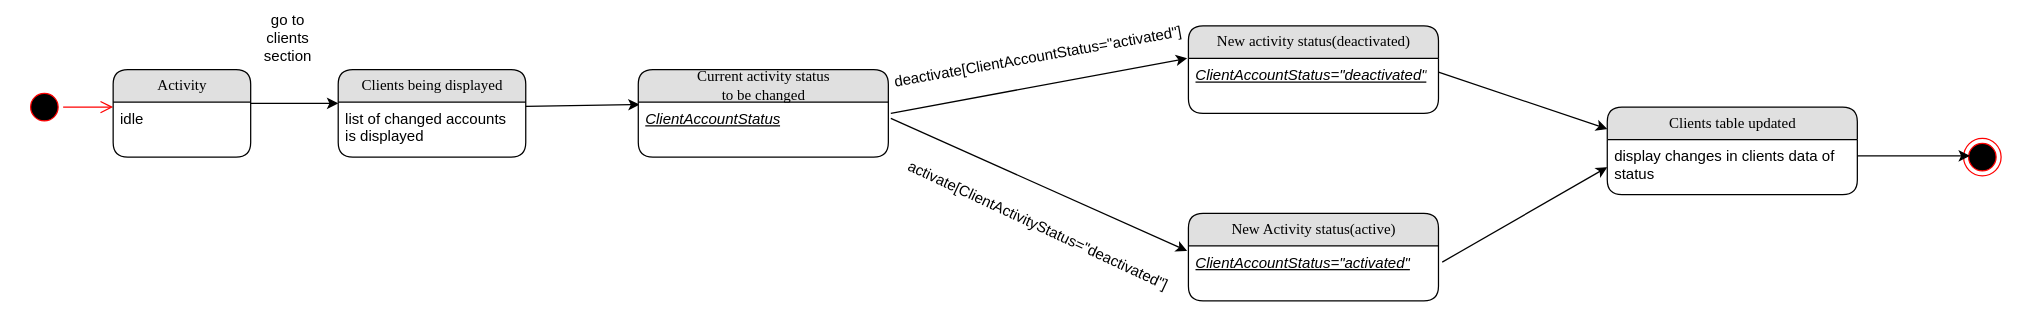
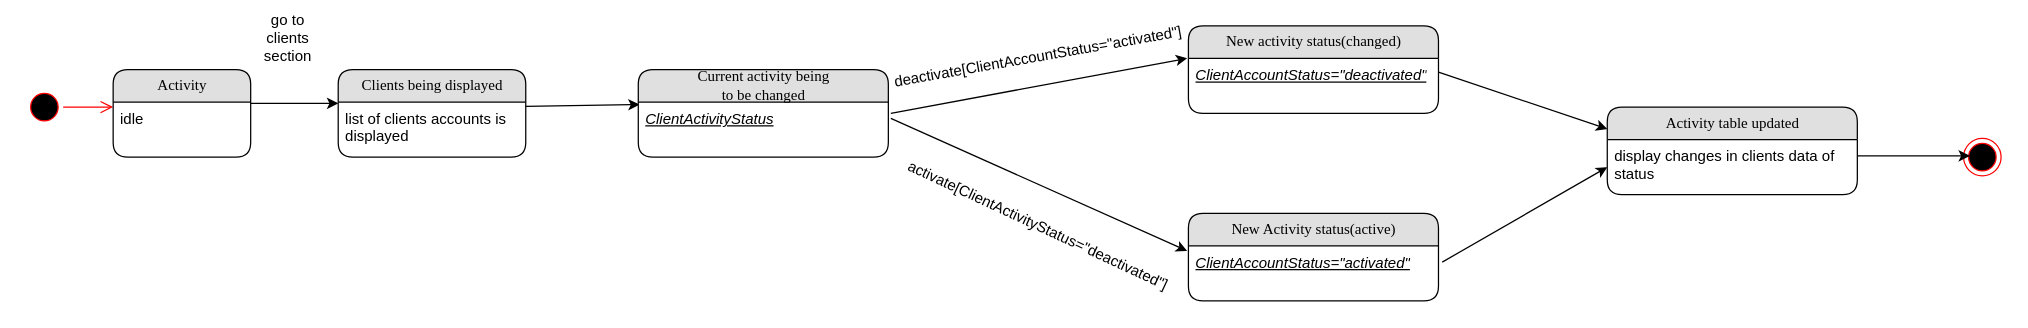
- <mxCell id="18" value="New activity status(deactivated)" style="swimlane;html=1;fontStyle=0;childLayout=stackLayout;horizontal=1;startSize=26;fillColor=#e0e0e0;horizontalStack=0;resizeParent=1;resizeLast=0;collapsible=1;marginBottom=0;swimlaneFillColor=#ffffff;align=center;rounded=1;shadow=0;comic=0;labelBackgroundColor=none;strokeWidth=1;fontFamily=Verdana;fontSize=12" vertex="1" parent="1"><mxGeometry x="950" y="20" width="200" height="70" as="geometry" /></mxCell>
+ <mxCell id="18" value="New activity status(changed)" style="swimlane;html=1;fontStyle=0;childLayout=stackLayout;horizontal=1;startSize=26;fillColor=#e0e0e0;horizontalStack=0;resizeParent=1;resizeLast=0;collapsible=1;marginBottom=0;swimlaneFillColor=#ffffff;align=center;rounded=1;shadow=0;comic=0;labelBackgroundColor=none;strokeWidth=1;fontFamily=Verdana;fontSize=12" vertex="1" parent="1"><mxGeometry x="950" y="20" width="200" height="70" as="geometry" /></mxCell>
- <mxCell id="13" value="Current activity status &lt;br&gt;to be changed" style="swimlane;html=1;fontStyle=0;childLayout=stackLayout;horizontal=1;startSize=26;fillColor=#e0e0e0;horizontalStack=0;resizeParent=1;resizeLast=0;collapsible=1;marginBottom=0;swimlaneFillColor=#ffffff;align=center;rounded=1;shadow=0;comic=0;labelBackgroundColor=none;strokeWidth=1;fontFamily=Verdana;fontSize=12" vertex="1" parent="1"><mxGeometry x="510" y="55" width="200" height="70" as="geometry" /></mxCell>
+ <mxCell id="13" value="Current activity being &lt;br&gt;to be changed" style="swimlane;html=1;fontStyle=0;childLayout=stackLayout;horizontal=1;startSize=26;fillColor=#e0e0e0;horizontalStack=0;resizeParent=1;resizeLast=0;collapsible=1;marginBottom=0;swimlaneFillColor=#ffffff;align=center;rounded=1;shadow=0;comic=0;labelBackgroundColor=none;strokeWidth=1;fontFamily=Verdana;fontSize=12" vertex="1" parent="1"><mxGeometry x="510" y="55" width="200" height="70" as="geometry" /></mxCell>
- <mxCell id="14" value="&lt;u&gt;&lt;i&gt;ClientAccountStatus&lt;/i&gt;&lt;/u&gt;" style="text;html=1;strokeColor=none;fillColor=none;spacingLeft=4;spacingRight=4;whiteSpace=wrap;overflow=hidden;rotatable=0;points=[[0,0.5],[1,0.5]];portConstraint=eastwest;" vertex="1" parent="13"><mxGeometry y="26" width="200" height="44" as="geometry" /></mxCell>
+ <mxCell id="14" value="&lt;u&gt;&lt;i&gt;ClientActivityStatus&lt;/i&gt;&lt;/u&gt;" style="text;html=1;strokeColor=none;fillColor=none;spacingLeft=4;spacingRight=4;whiteSpace=wrap;overflow=hidden;rotatable=0;points=[[0,0.5],[1,0.5]];portConstraint=eastwest;" vertex="1" parent="13"><mxGeometry y="26" width="200" height="44" as="geometry" /></mxCell>
- <mxCell id="25" value="Clients table updated" style="swimlane;html=1;fontStyle=0;childLayout=stackLayout;horizontal=1;startSize=26;fillColor=#e0e0e0;horizontalStack=0;resizeParent=1;resizeLast=0;collapsible=1;marginBottom=0;swimlaneFillColor=#ffffff;align=center;rounded=1;shadow=0;comic=0;labelBackgroundColor=none;strokeWidth=1;fontFamily=Verdana;fontSize=12" vertex="1" parent="1"><mxGeometry x="1285" y="85" width="200" height="70" as="geometry" /></mxCell>
+ <mxCell id="25" value="Activity table updated" style="swimlane;html=1;fontStyle=0;childLayout=stackLayout;horizontal=1;startSize=26;fillColor=#e0e0e0;horizontalStack=0;resizeParent=1;resizeLast=0;collapsible=1;marginBottom=0;swimlaneFillColor=#ffffff;align=center;rounded=1;shadow=0;comic=0;labelBackgroundColor=none;strokeWidth=1;fontFamily=Verdana;fontSize=12" vertex="1" parent="1"><mxGeometry x="1285" y="85" width="200" height="70" as="geometry" /></mxCell>
- <mxCell id="10" value="list of changed accounts is displayed" style="text;html=1;strokeColor=none;fillColor=none;spacingLeft=4;spacingRight=4;whiteSpace=wrap;overflow=hidden;rotatable=0;points=[[0,0.5],[1,0.5]];portConstraint=eastwest;" vertex="1" parent="9"><mxGeometry y="26" width="150" height="44" as="geometry" /></mxCell>
+ <mxCell id="10" value="list of clients accounts is displayed" style="text;html=1;strokeColor=none;fillColor=none;spacingLeft=4;spacingRight=4;whiteSpace=wrap;overflow=hidden;rotatable=0;points=[[0,0.5],[1,0.5]];portConstraint=eastwest;" vertex="1" parent="9"><mxGeometry y="26" width="150" height="44" as="geometry" /></mxCell>
